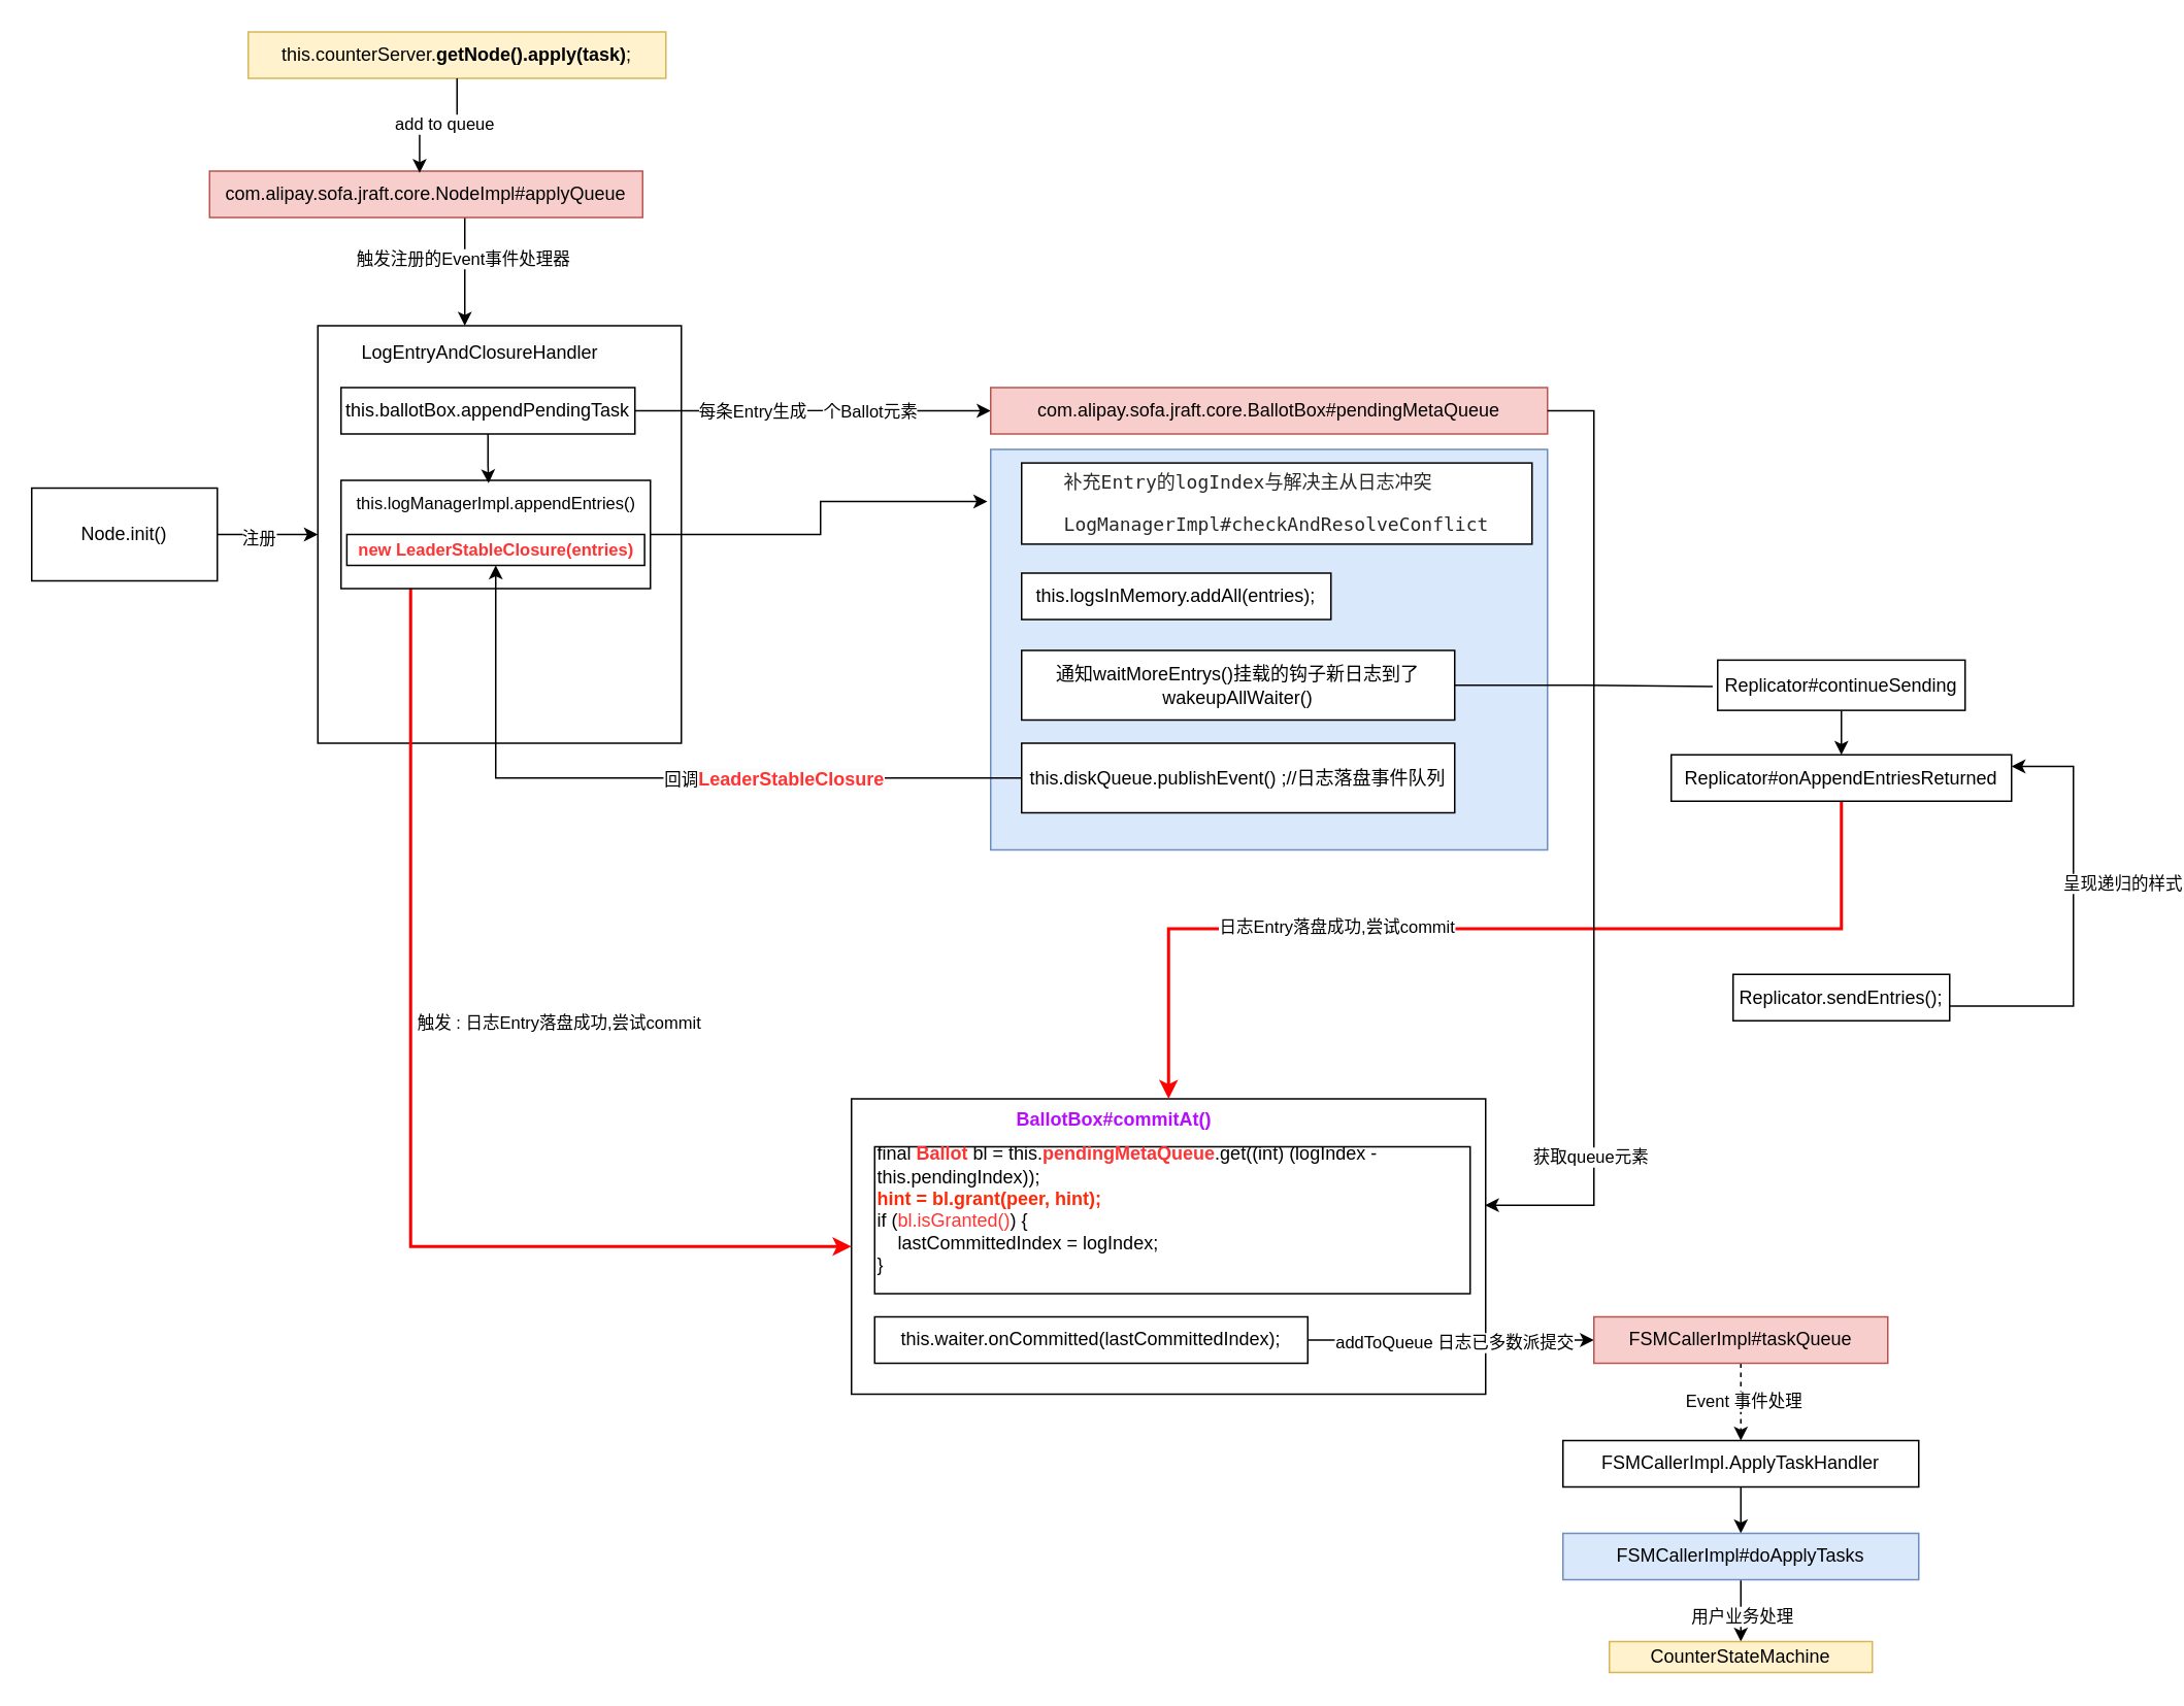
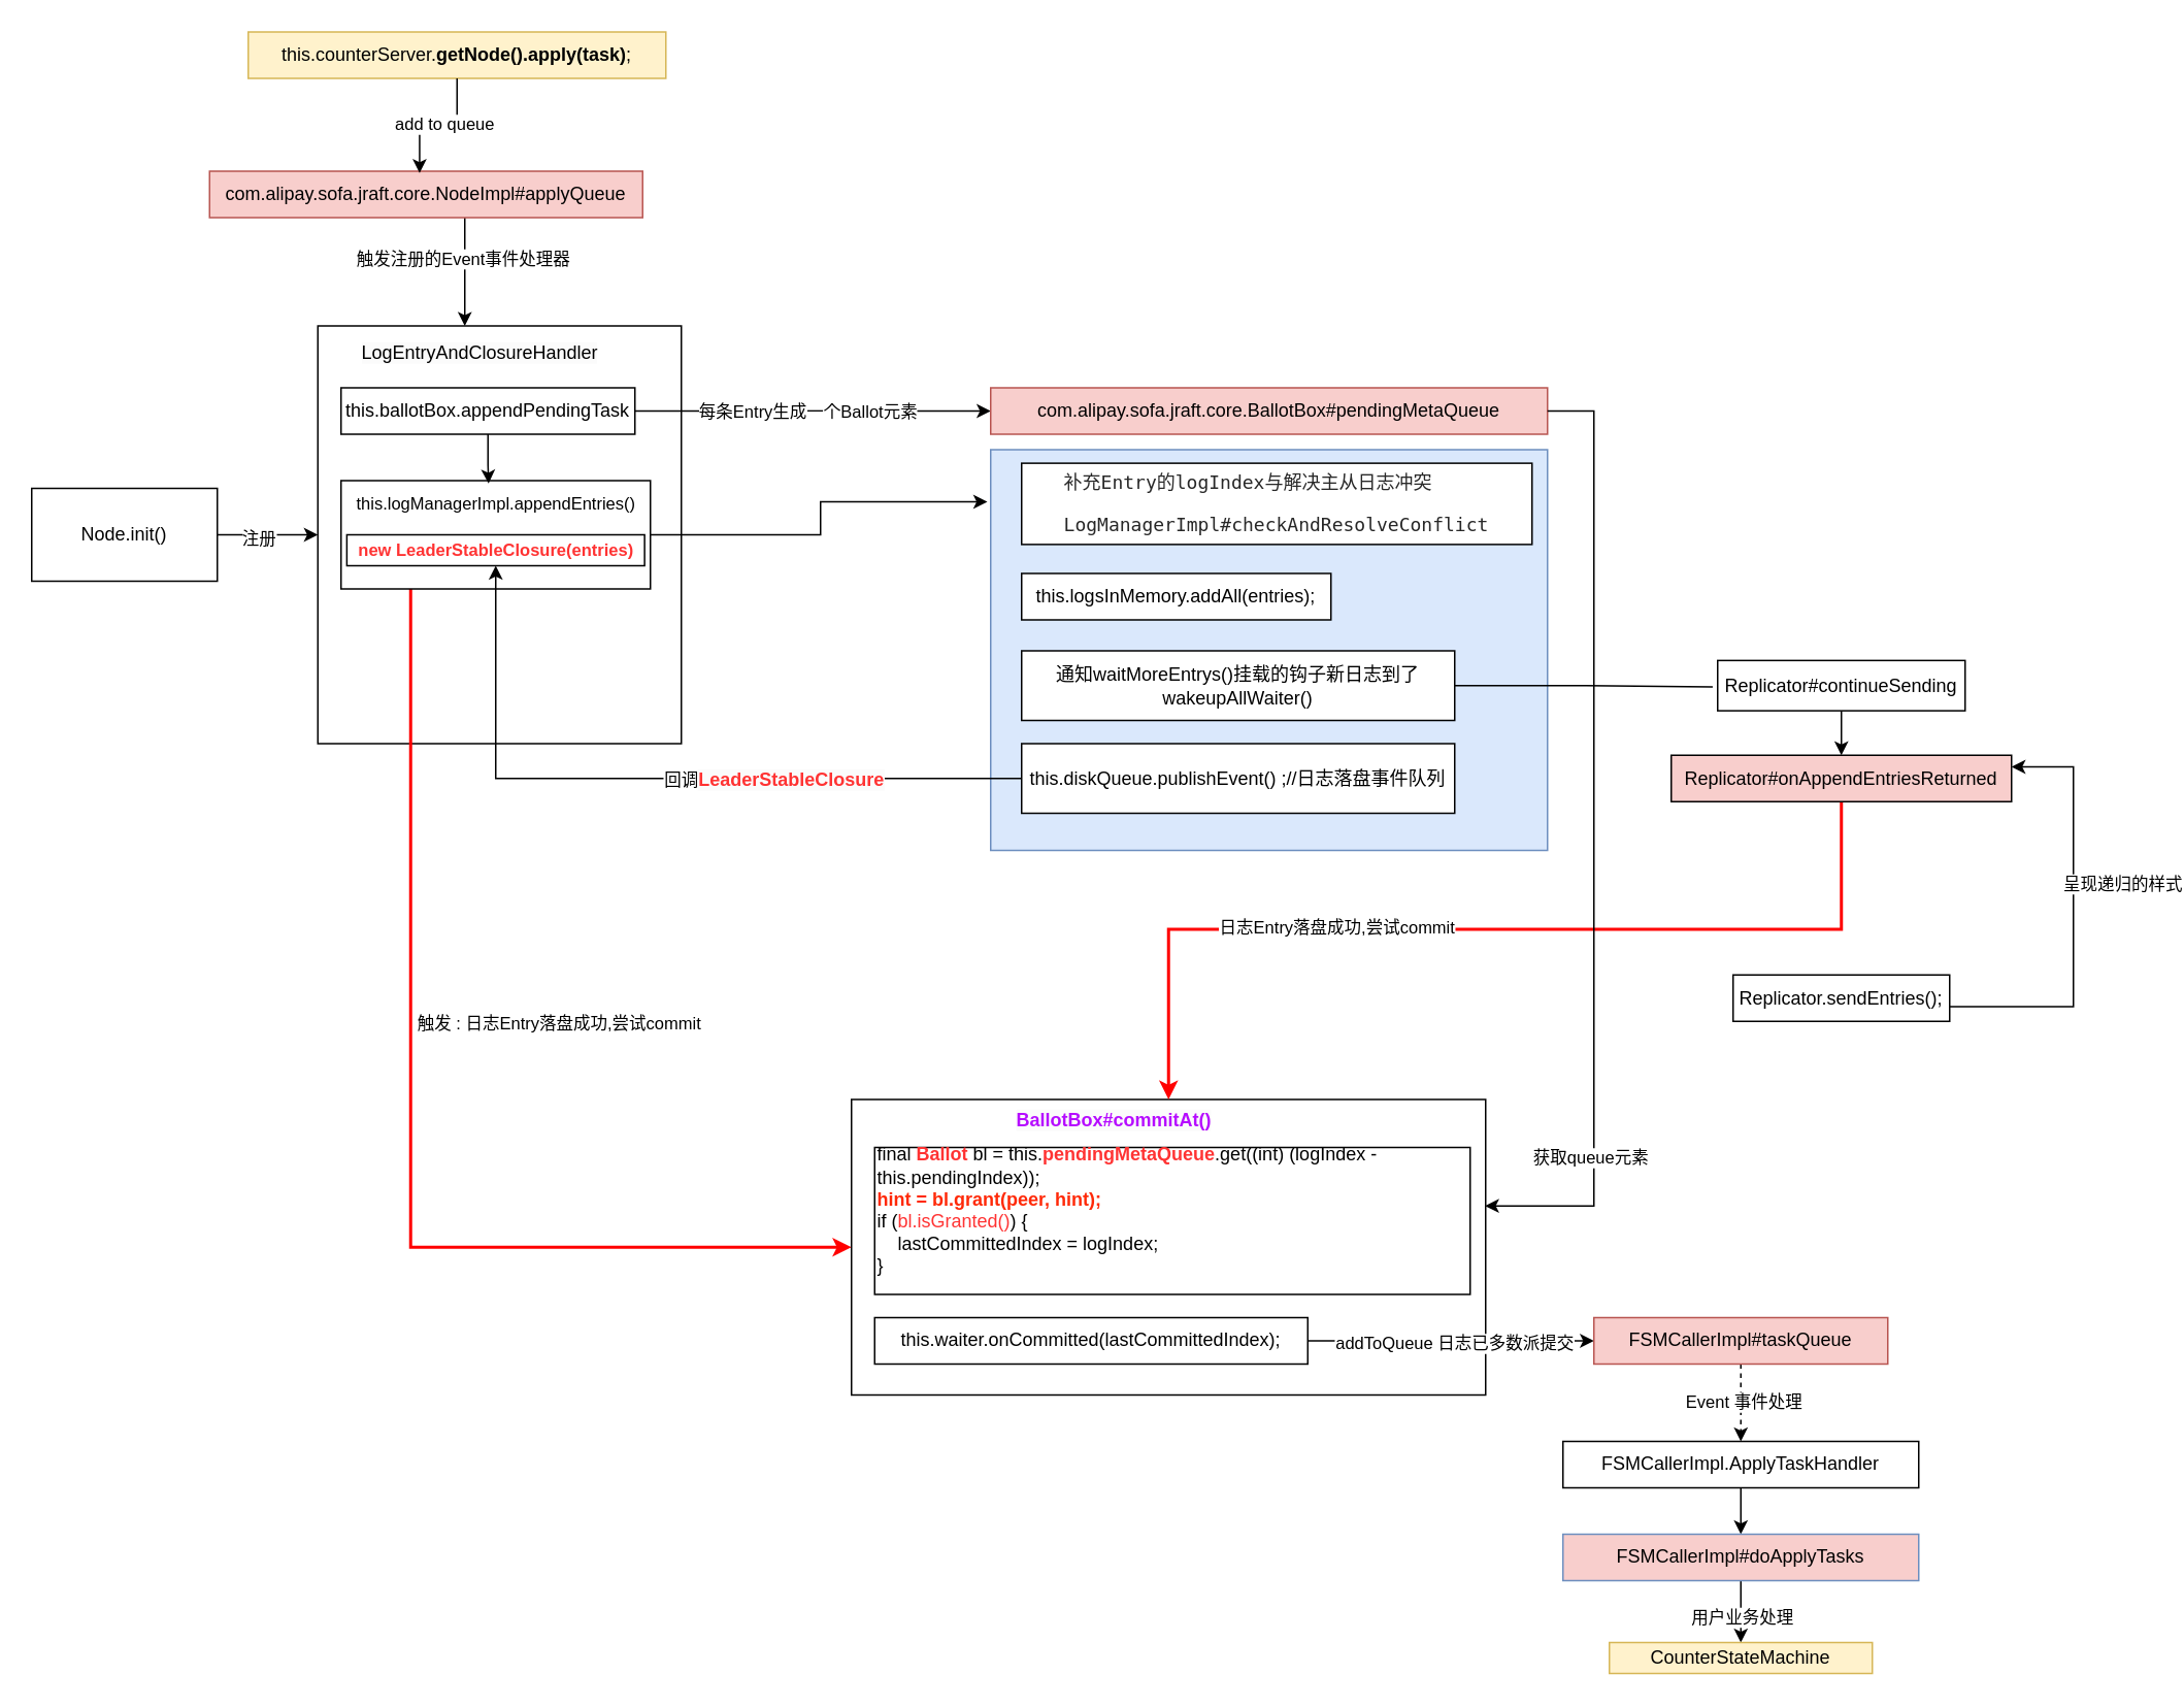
- <mxCell id="51" value="Replicator#onAppendEntriesReturned" style="rounded=0;whiteSpace=wrap;html=1;" vertex="1" parent="1"><mxGeometry x="1080" y="487.5" width="220" height="30" as="geometry" /></mxCell>
+ <mxCell id="51" value="Replicator#onAppendEntriesReturned" style="rounded=0;whiteSpace=wrap;html=1;fillColor=#f8cecc;" vertex="1" parent="1"><mxGeometry x="1080" y="487.5" width="220" height="30" as="geometry" /></mxCell>
- <mxCell id="45" value="FSMCallerImpl#doApplyTasks" style="rounded=0;whiteSpace=wrap;html=1;fillColor=#dae8fc;strokeColor=#6c8ebf;" vertex="1" parent="1"><mxGeometry x="1010" y="991" width="230" height="30" as="geometry" /></mxCell>
+ <mxCell id="45" value="FSMCallerImpl#doApplyTasks" style="rounded=0;whiteSpace=wrap;html=1;fillColor=#f8cecc;strokeColor=#6c8ebf;" vertex="1" parent="1"><mxGeometry x="1010" y="991" width="230" height="30" as="geometry" /></mxCell>
